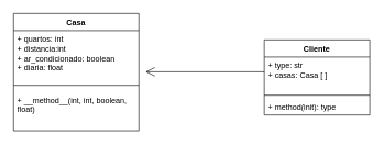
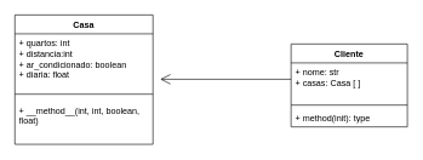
- <mxCell id="7" value="+ type: str&lt;div&gt;+ casas: Casa [ ]&lt;/div&gt;" style="text;strokeColor=none;fillColor=none;align=left;verticalAlign=top;spacingLeft=4;spacingRight=4;overflow=hidden;rotatable=0;points=[[0,0.5],[1,0.5]];portConstraint=eastwest;whiteSpace=wrap;html=1;" vertex="1" parent="6"><mxGeometry y="26" width="160" height="54" as="geometry" /></mxCell>
+ <mxCell id="7" value="+ nome: str&lt;div&gt;+ casas: Casa [ ]&lt;/div&gt;" style="text;strokeColor=none;fillColor=none;align=left;verticalAlign=top;spacingLeft=4;spacingRight=4;overflow=hidden;rotatable=0;points=[[0,0.5],[1,0.5]];portConstraint=eastwest;whiteSpace=wrap;html=1;" vertex="1" parent="6"><mxGeometry y="26" width="160" height="54" as="geometry" /></mxCell>
